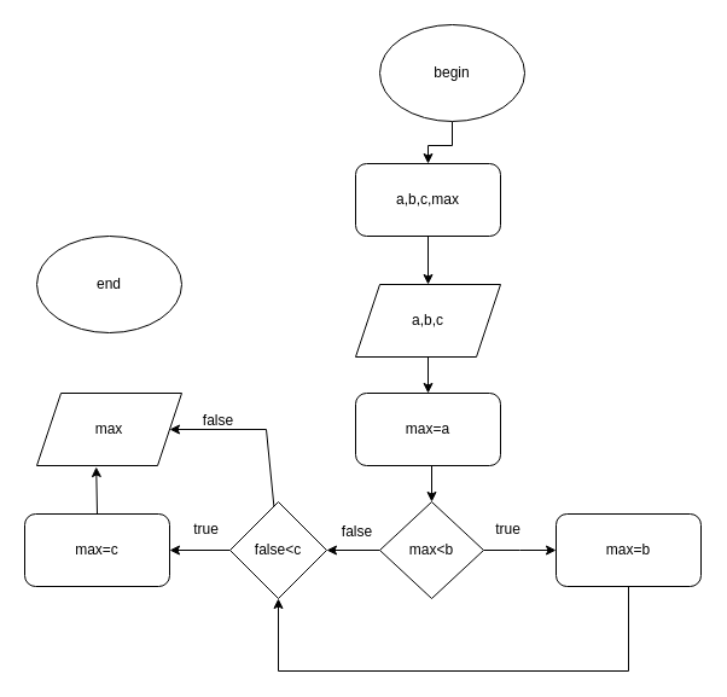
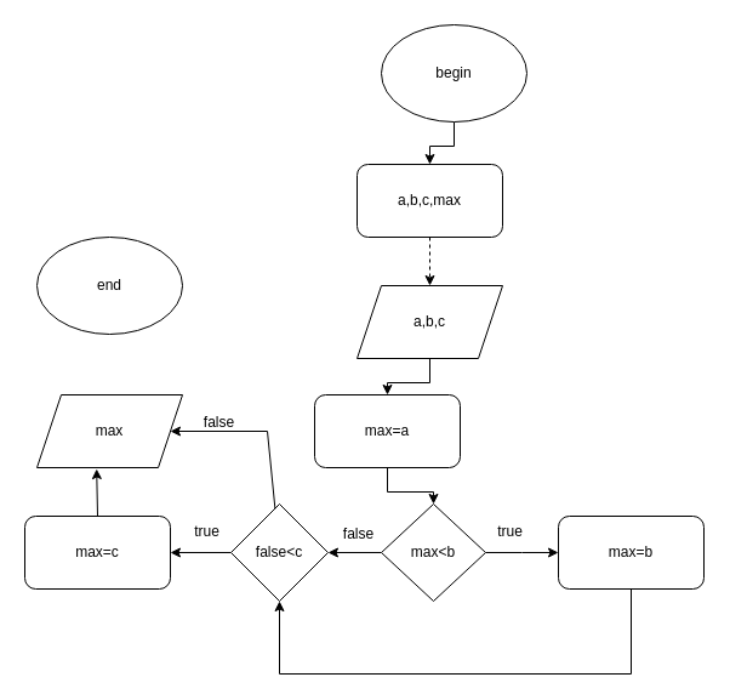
- <mxCell id="4" style="edgeStyle=orthogonalEdgeStyle;rounded=0;orthogonalLoop=1;jettySize=auto;html=1;exitX=0.5;exitY=1;exitDx=0;exitDy=0;entryX=0.5;entryY=0;entryDx=0;entryDy=0;" edge="1" parent="1" source="5" target="7"><mxGeometry relative="1" as="geometry" /></mxCell>
+ <mxCell id="4" style="edgeStyle=orthogonalEdgeStyle;rounded=0;orthogonalLoop=1;jettySize=auto;html=1;exitX=0.5;exitY=1;exitDx=0;exitDy=0;entryX=0.5;entryY=0;entryDx=0;entryDy=0;dashed=1;" edge="1" parent="1" source="5" target="7"><mxGeometry relative="1" as="geometry" /></mxCell>
- <mxCell id="9" value="max=a" style="rounded=1;whiteSpace=wrap;html=1;" vertex="1" parent="1"><mxGeometry x="294" y="325" width="120" height="60" as="geometry" /></mxCell>
+ <mxCell id="9" value="max=a" style="rounded=1;whiteSpace=wrap;html=1;" vertex="1" parent="1"><mxGeometry x="259" y="325" width="120" height="60" as="geometry" /></mxCell>
